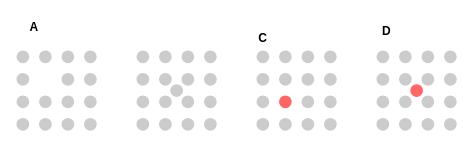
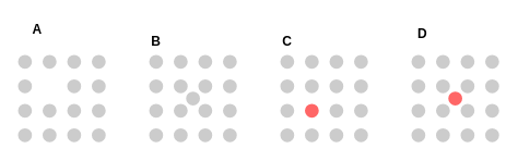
+ <mxCell id="68" value="&lt;font style=&quot;font-size: 16px;&quot;&gt;&lt;b&gt;B&lt;/b&gt;&lt;/font&gt;" style="text;html=1;align=center;verticalAlign=middle;whiteSpace=wrap;rounded=0;" vertex="1" parent="1"><mxGeometry x="175" y="35" width="30" height="30" as="geometry" /></mxCell>
